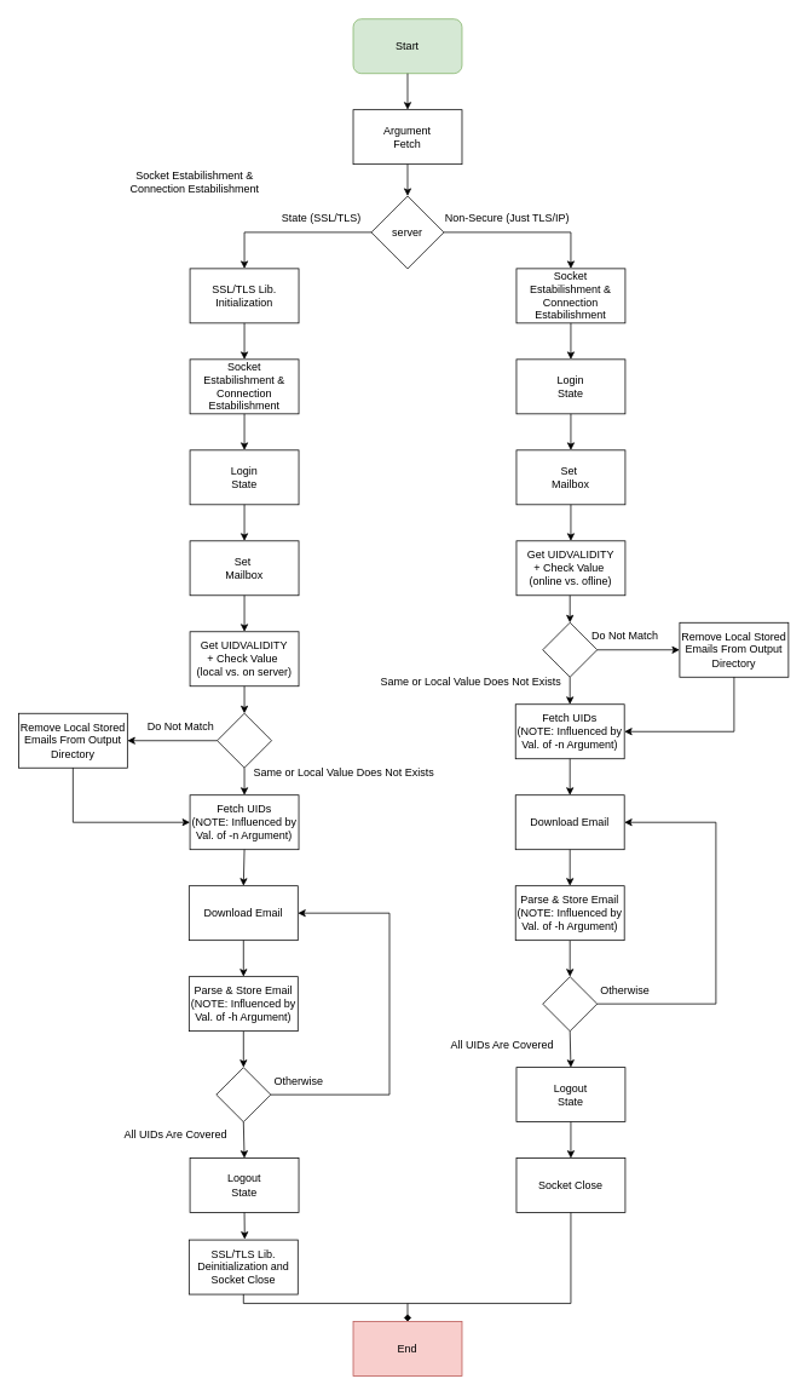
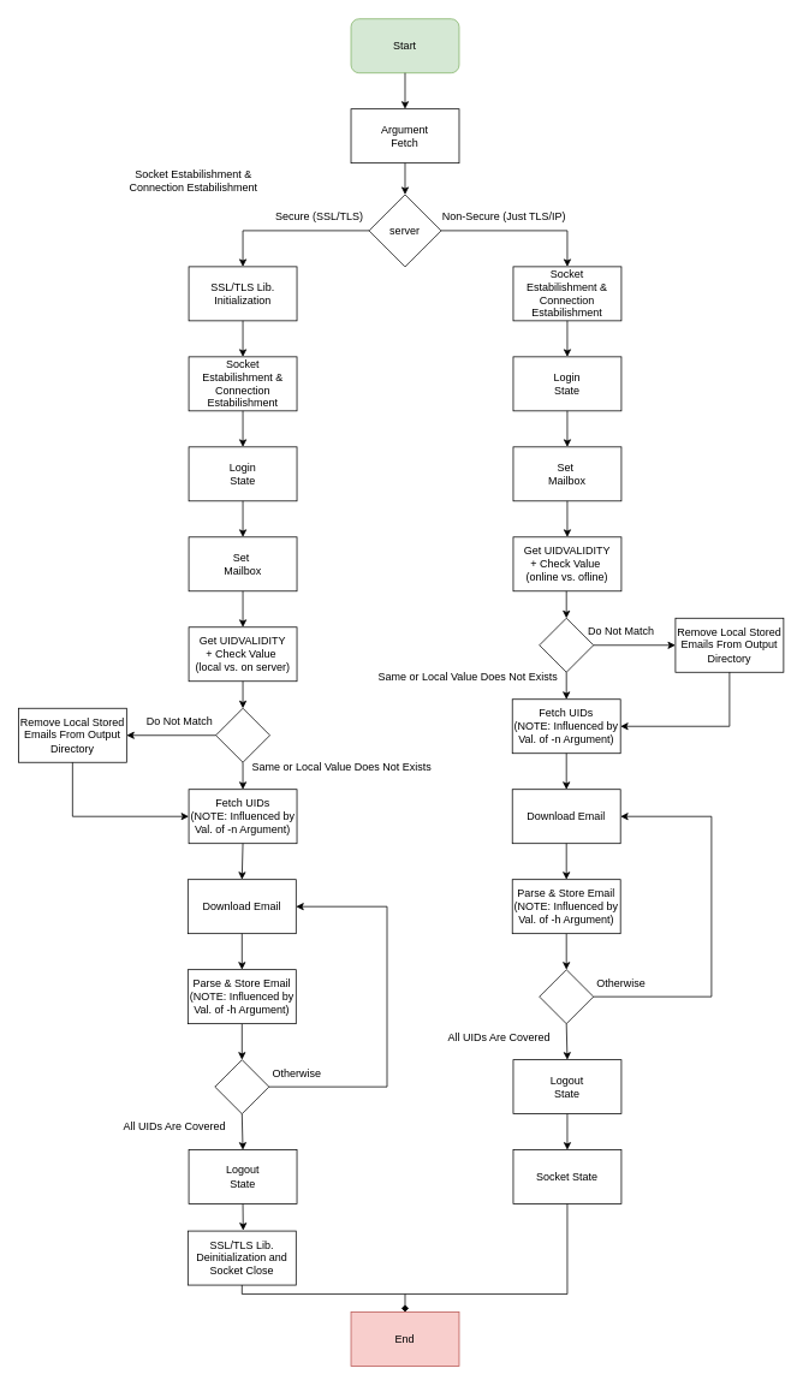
- <mxCell id="12" value="State (SSL/TLS)" style="text;html=1;align=center;verticalAlign=middle;whiteSpace=wrap;rounded=0;" vertex="1" parent="1"><mxGeometry x="289" y="225" width="130" height="30" as="geometry" /></mxCell>
+ <mxCell id="12" value="Secure (SSL/TLS)" style="text;html=1;align=center;verticalAlign=middle;whiteSpace=wrap;rounded=0;" vertex="1" parent="1"><mxGeometry x="289" y="225" width="130" height="30" as="geometry" /></mxCell>
- <mxCell id="93" value="Socket Close" style="text;html=1;align=center;verticalAlign=middle;whiteSpace=wrap;rounded=0;" vertex="1" parent="1"><mxGeometry x="569" y="1275" width="120" height="60" as="geometry" /></mxCell>
+ <mxCell id="93" value="Socket State" style="text;html=1;align=center;verticalAlign=middle;whiteSpace=wrap;rounded=0;" vertex="1" parent="1"><mxGeometry x="569" y="1275" width="120" height="60" as="geometry" /></mxCell>
